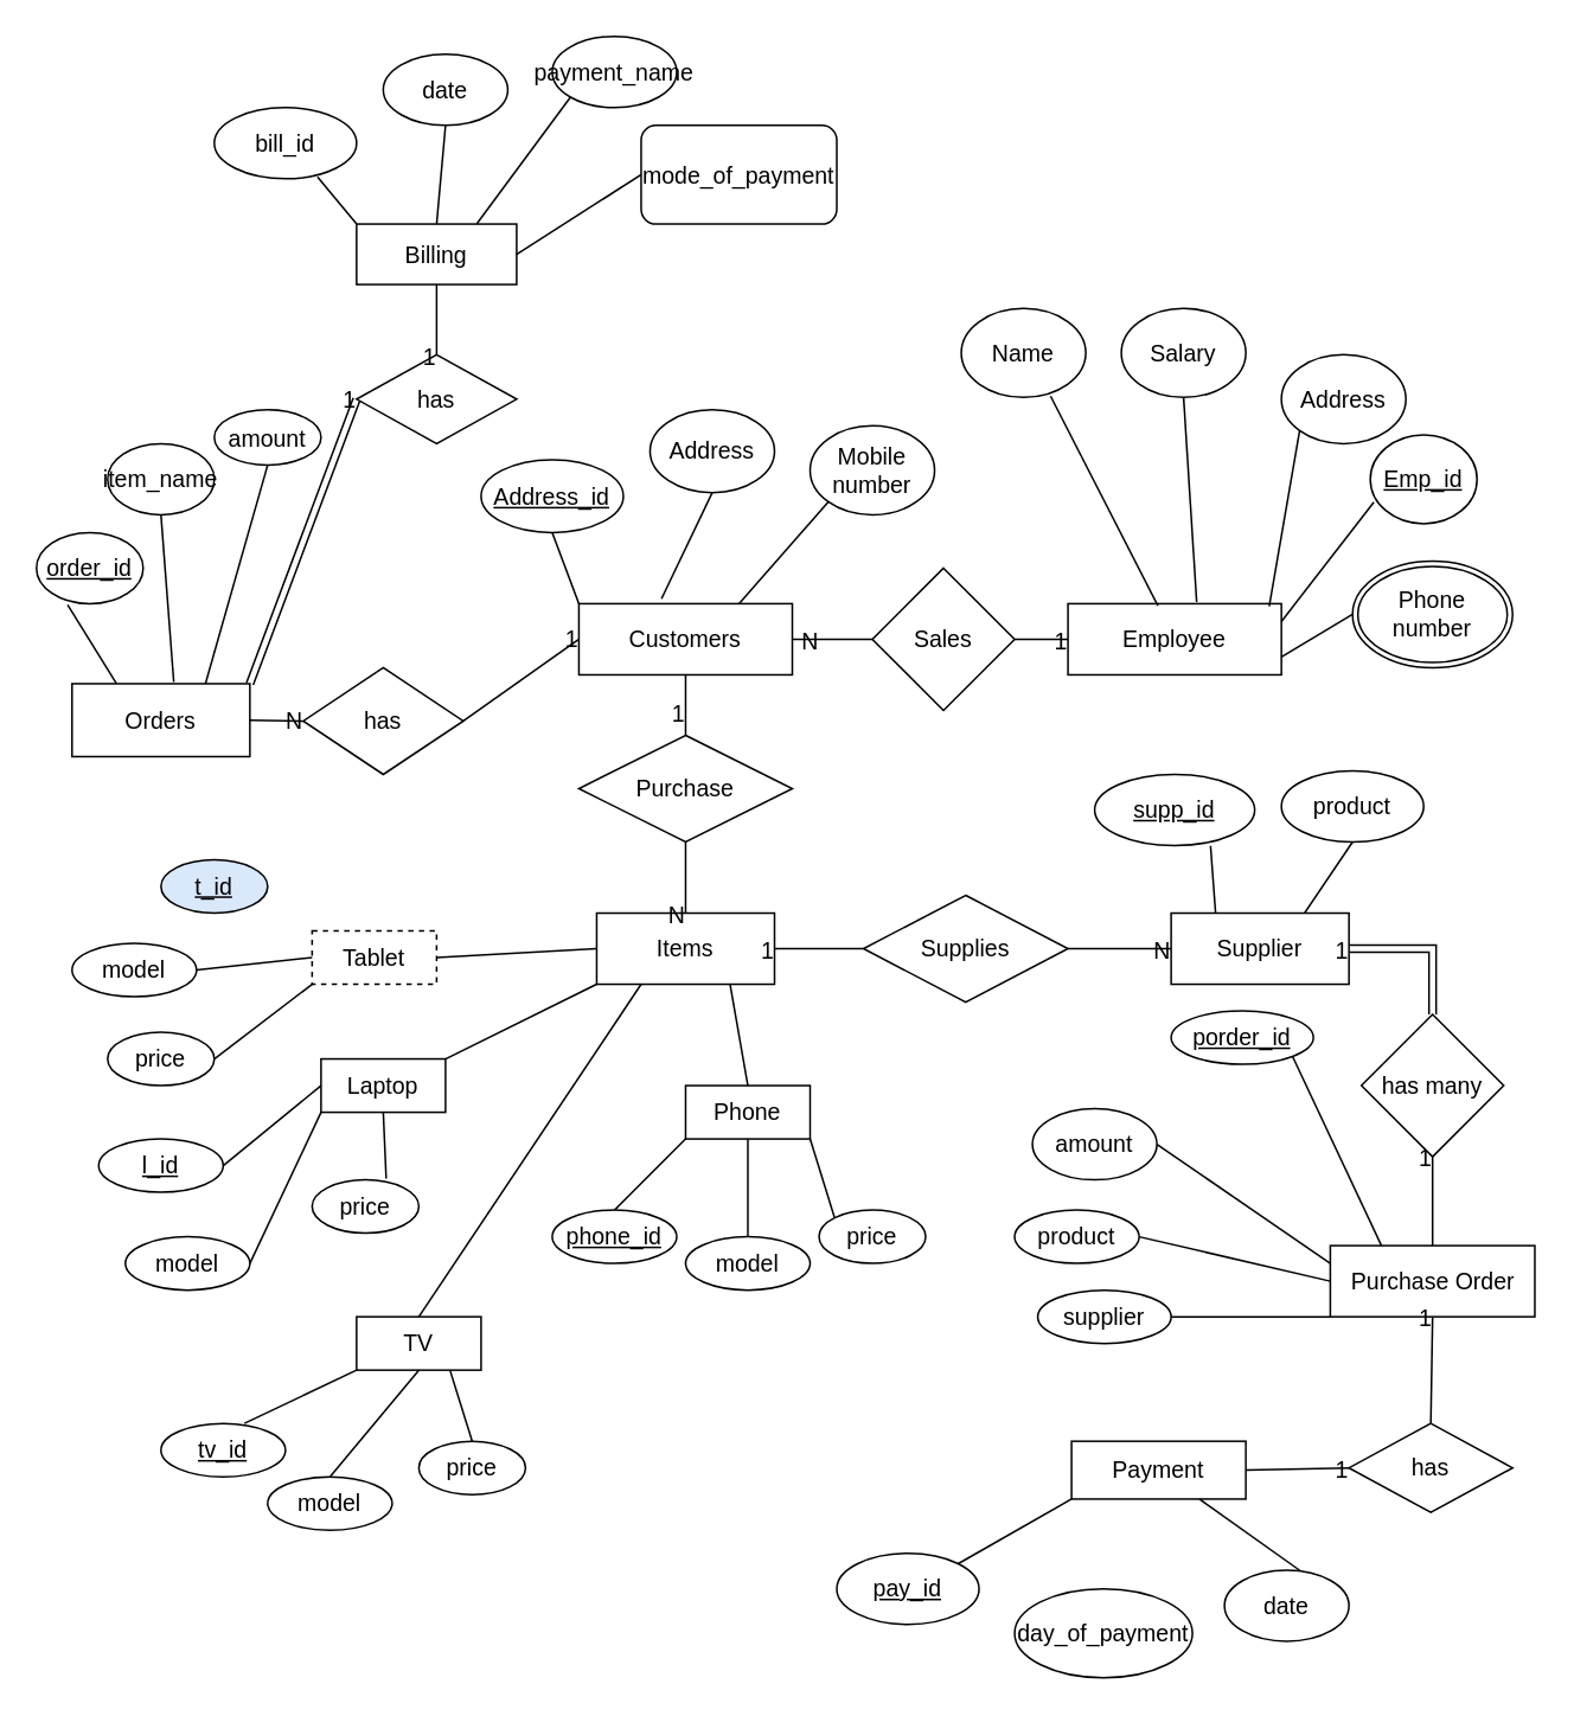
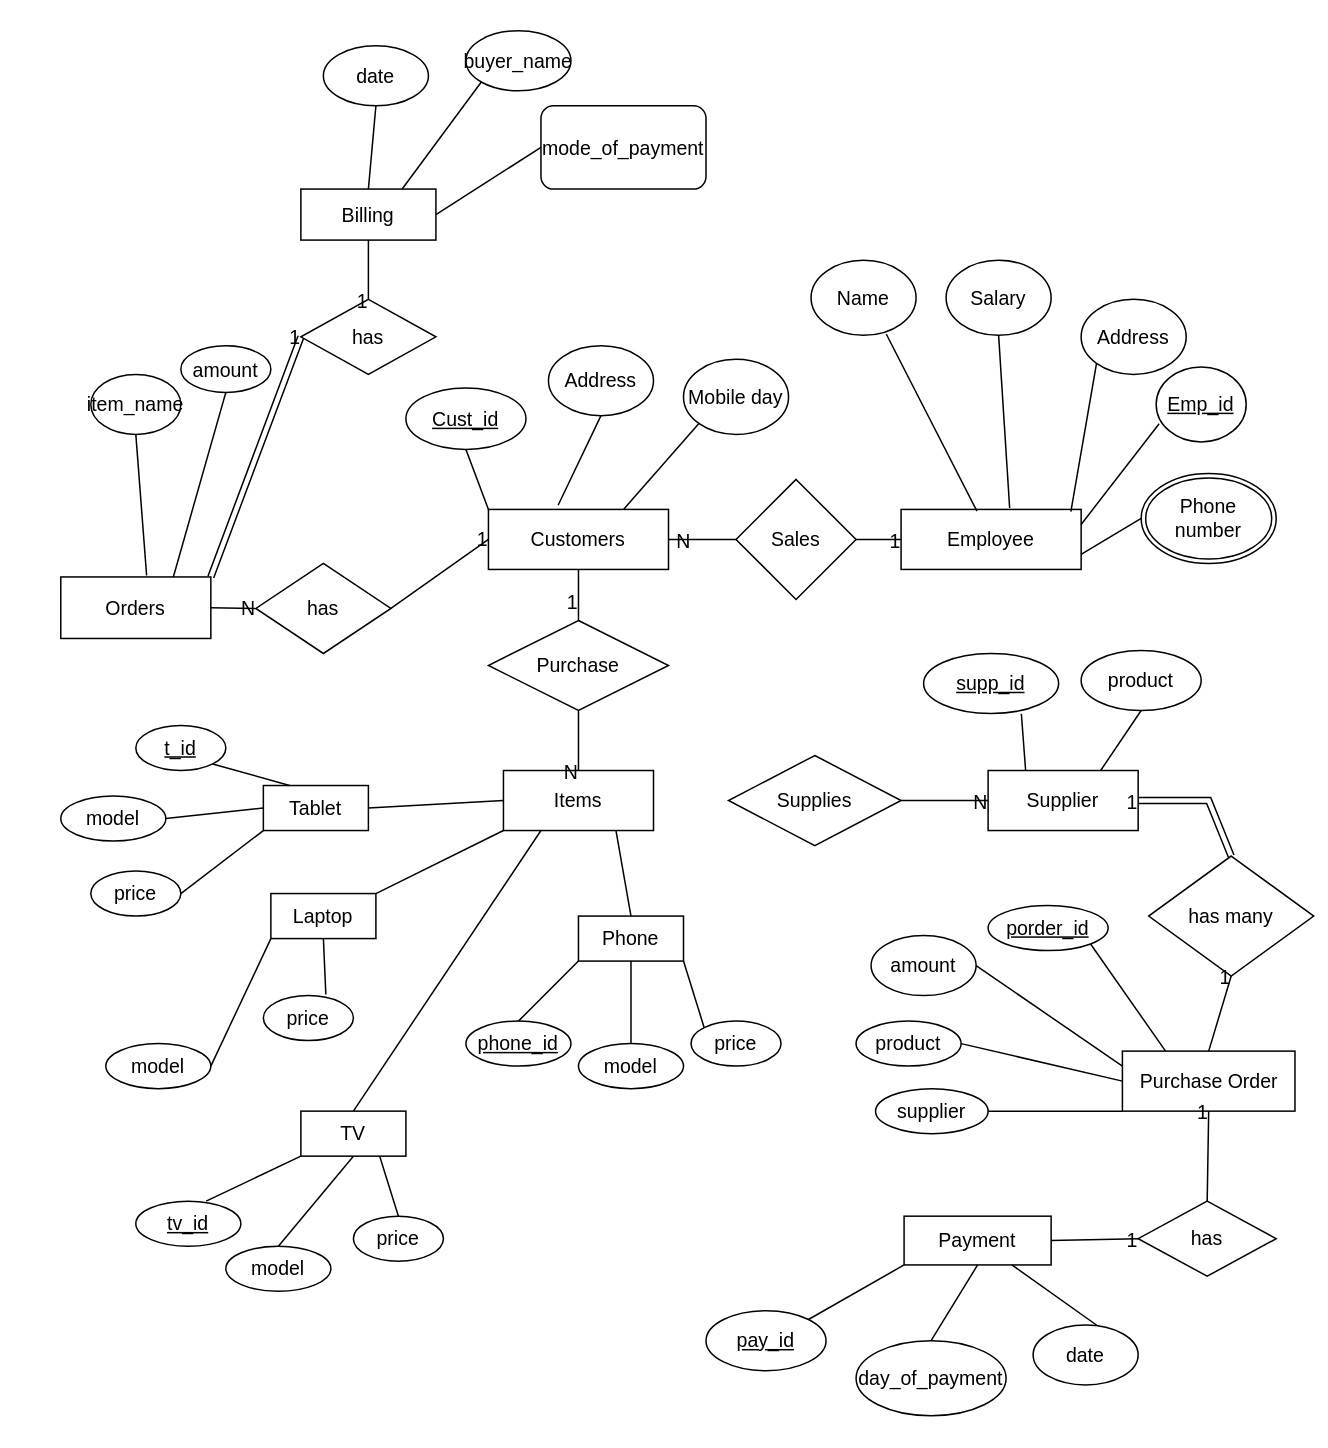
- <mxCell id="37" value="payment_name" style="ellipse;whiteSpace=wrap;html=1;align=center;spacing=2;fontSize=13;horizontal=1;verticalAlign=middle;" vertex="1" parent="1"><mxGeometry x="310" y="20" width="70" height="40" as="geometry" /></mxCell>
+ <mxCell id="37" value="buyer_name" style="ellipse;whiteSpace=wrap;html=1;align=center;spacing=2;fontSize=13;horizontal=1;verticalAlign=middle;" vertex="1" parent="1"><mxGeometry x="310" y="20" width="70" height="40" as="geometry" /></mxCell>
- <mxCell id="35" value="bill_id" style="ellipse;whiteSpace=wrap;html=1;align=center;spacing=2;fontSize=13;horizontal=1;verticalAlign=middle;" vertex="1" parent="1"><mxGeometry x="120" y="60" width="80" height="40" as="geometry" /></mxCell>
- <mxCell id="39" value="" style="endArrow=none;html=1;rounded=0;exitX=0.725;exitY=0.975;exitDx=0;exitDy=0;exitPerimeter=0;entryX=0;entryY=0;entryDx=0;entryDy=0;spacing=2;fontSize=13;horizontal=1;verticalAlign=middle;" edge="1" parent="1" source="35" target="32"><mxGeometry relative="1" as="geometry"><mxPoint x="220" y="120" as="sourcePoint" /><mxPoint x="240" y="140" as="targetPoint" /></mxGeometry></mxCell>
- <mxCell id="19" value="Mobile number" style="ellipse;whiteSpace=wrap;html=1;align=center;spacing=2;fontSize=13;horizontal=1;verticalAlign=middle;" vertex="1" parent="1"><mxGeometry x="455" y="239" width="70" height="50" as="geometry" /></mxCell>
+ <mxCell id="19" value="Mobile day" style="ellipse;whiteSpace=wrap;html=1;align=center;spacing=2;fontSize=13;horizontal=1;verticalAlign=middle;" vertex="1" parent="1"><mxGeometry x="455" y="239" width="70" height="50" as="geometry" /></mxCell>
- <mxCell id="17" value="Address_id" style="ellipse;whiteSpace=wrap;html=1;align=center;fontStyle=4;spacing=2;fontSize=13;horizontal=1;verticalAlign=middle;" vertex="1" parent="1"><mxGeometry x="270" y="258" width="80" height="41" as="geometry" /></mxCell>
+ <mxCell id="17" value="Cust_id" style="ellipse;whiteSpace=wrap;html=1;align=center;fontStyle=4;spacing=2;fontSize=13;horizontal=1;verticalAlign=middle;" vertex="1" parent="1"><mxGeometry x="270" y="258" width="80" height="41" as="geometry" /></mxCell>
- <mxCell id="23" value="order_id" style="ellipse;whiteSpace=wrap;html=1;align=center;fontStyle=4;spacing=2;fontSize=13;horizontal=1;verticalAlign=middle;" vertex="1" parent="1"><mxGeometry y="299" width="60" height="40" as="geometry" x="20" /></mxCell>
- <mxCell id="24" value="" style="endArrow=none;html=1;rounded=0;exitX=0.25;exitY=0;exitDx=0;exitDy=0;entryX=0.292;entryY=1.015;entryDx=0;entryDy=0;entryPerimeter=0;spacing=2;fontSize=13;horizontal=1;verticalAlign=middle;" edge="1" parent="1" source="16" target="23"><mxGeometry width="50" height="50" relative="1" as="geometry"><mxPoint x="70" y="320" as="sourcePoint" /><mxPoint x="70" y="280" as="targetPoint" /></mxGeometry></mxCell>
- <mxCell id="100" value="&lt;u style=&quot;font-size: 13px;&quot;&gt;t_id&lt;/u&gt;" style="ellipse;whiteSpace=wrap;html=1;align=center;spacing=2;fontSize=13;horizontal=1;verticalAlign=middle;fillColor=#dae8fc;" vertex="1" parent="1"><mxGeometry x="90" y="483" width="60" height="30" as="geometry" /></mxCell>
+ <mxCell id="100" value="&lt;u style=&quot;font-size: 13px;&quot;&gt;t_id&lt;/u&gt;" style="ellipse;whiteSpace=wrap;html=1;align=center;spacing=2;fontSize=13;horizontal=1;verticalAlign=middle;" vertex="1" parent="1"><mxGeometry x="90" y="483" width="60" height="30" as="geometry" /></mxCell>
+ <mxCell id="106" value="" style="endArrow=none;html=1;rounded=0;exitX=0.25;exitY=0;exitDx=0;exitDy=0;entryX=1;entryY=1;entryDx=0;entryDy=0;spacing=2;fontSize=13;horizontal=1;verticalAlign=middle;" edge="1" parent="1" source="92" target="100"><mxGeometry relative="1" as="geometry"><mxPoint x="350" y="650" as="sourcePoint" /><mxPoint x="510" y="650" as="targetPoint" /></mxGeometry></mxCell>
- <mxCell id="56" value="" style="endArrow=none;html=1;rounded=0;entryX=1;entryY=0.5;entryDx=0;entryDy=0;exitX=0;exitY=0.5;exitDx=0;exitDy=0;spacing=2;fontSize=13;horizontal=1;verticalAlign=middle;" edge="1" parent="1" source="55" target="50"><mxGeometry relative="1" as="geometry"><mxPoint x="400" y="630" as="sourcePoint" /><mxPoint x="520" y="560" as="targetPoint" /></mxGeometry></mxCell>
- <mxCell id="57" value="1" style="resizable=0;html=1;align=right;verticalAlign=middle;spacing=2;fontSize=13;horizontal=1;" connectable="0" vertex="1" parent="56"><mxGeometry x="1" relative="1" as="geometry" /></mxCell>
- <mxCell id="92" value="Tablet" style="whiteSpace=wrap;html=1;align=center;spacing=2;fontSize=13;horizontal=1;verticalAlign=middle;dashed=1;" vertex="1" parent="1"><mxGeometry x="175" y="523" width="70" height="30" as="geometry" /></mxCell>
+ <mxCell id="92" value="Tablet" style="whiteSpace=wrap;html=1;align=center;spacing=2;fontSize=13;horizontal=1;verticalAlign=middle;" vertex="1" parent="1"><mxGeometry x="175" y="523" width="70" height="30" as="geometry" /></mxCell>
- <mxCell id="77" value="porder_id" style="ellipse;whiteSpace=wrap;html=1;align=center;fontStyle=4;spacing=2;fontSize=13;horizontal=1;verticalAlign=middle;" vertex="1" parent="1"><mxGeometry x="658" y="568" width="80" height="30" as="geometry" /></mxCell>
+ <mxCell id="77" value="porder_id" style="ellipse;whiteSpace=wrap;html=1;align=center;fontStyle=4;spacing=2;fontSize=13;horizontal=1;verticalAlign=middle;" vertex="1" parent="1"><mxGeometry x="658" y="603" width="80" height="30" as="geometry" /></mxCell>
- <mxCell id="61" value="has many" style="rhombus;whiteSpace=wrap;html=1;spacing=2;fontSize=13;horizontal=1;verticalAlign=middle;" vertex="1" parent="1"><mxGeometry x="765" y="570" width="80" height="80" as="geometry" /></mxCell>
+ <mxCell id="61" value="has many" style="rhombus;whiteSpace=wrap;html=1;spacing=2;fontSize=13;horizontal=1;verticalAlign=middle;" vertex="1" parent="1"><mxGeometry x="765" y="570" width="110" height="80" as="geometry" /></mxCell>
- <mxCell id="109" value="" style="endArrow=none;html=1;rounded=0;entryX=0;entryY=0.5;entryDx=0;entryDy=0;exitX=1;exitY=0.5;exitDx=0;exitDy=0;spacing=2;fontSize=13;horizontal=1;verticalAlign=middle;" edge="1" parent="1" source="103" target="93"><mxGeometry relative="1" as="geometry"><mxPoint x="120" y="860" as="sourcePoint" /><mxPoint x="280" y="860" as="targetPoint" /></mxGeometry></mxCell>
- <mxCell id="103" value="l_id" style="ellipse;whiteSpace=wrap;html=1;align=center;fontStyle=4;spacing=2;fontSize=13;horizontal=1;verticalAlign=middle;" vertex="1" parent="1"><mxGeometry x="55" y="640" width="70" height="30" as="geometry" /></mxCell>
+ <mxCell id="124" value="" style="endArrow=none;html=1;rounded=0;fontSize=13;entryX=0.5;entryY=1;entryDx=0;entryDy=0;exitX=0.5;exitY=0;exitDx=0;exitDy=0;" edge="1" parent="1" source="87" target="70"><mxGeometry width="50" height="50" relative="1" as="geometry"><mxPoint x="480" y="1023" as="sourcePoint" /><mxPoint x="530" y="973" as="targetPoint" /></mxGeometry></mxCell>
